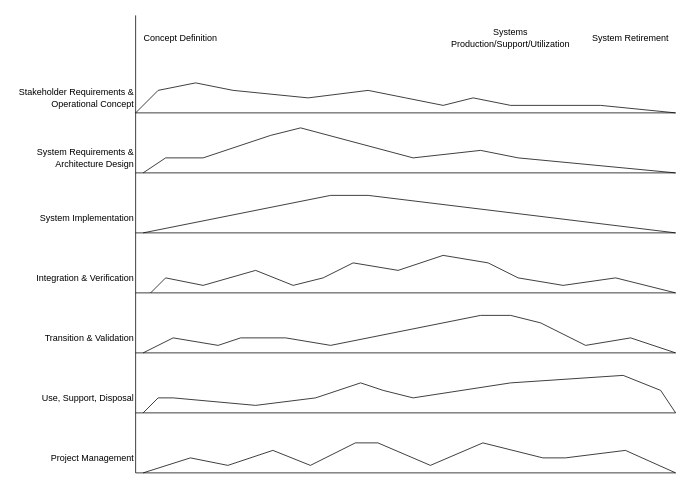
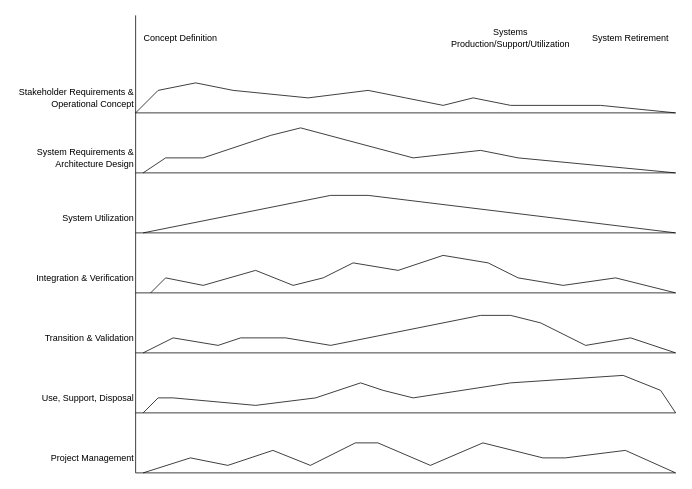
- <mxCell id="8" value="System Implementation" style="rounded=0;whiteSpace=wrap;html=1;strokeColor=none;fillColor=none;align=right;" vertex="1" parent="1"><mxGeometry x="20" y="270" width="160" height="40" as="geometry" /></mxCell>
+ <mxCell id="8" value="System Utilization" style="rounded=0;whiteSpace=wrap;html=1;strokeColor=none;fillColor=none;align=right;" vertex="1" parent="1"><mxGeometry x="20" y="270" width="160" height="40" as="geometry" /></mxCell>
